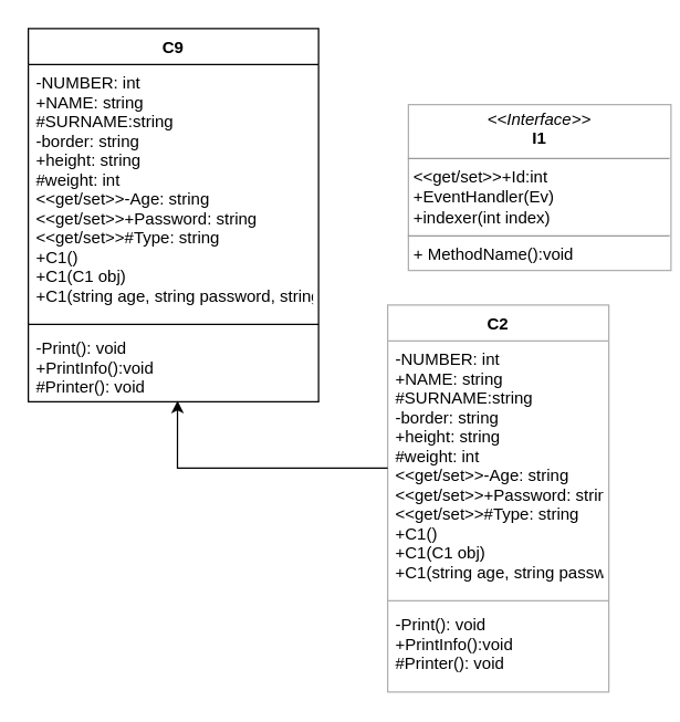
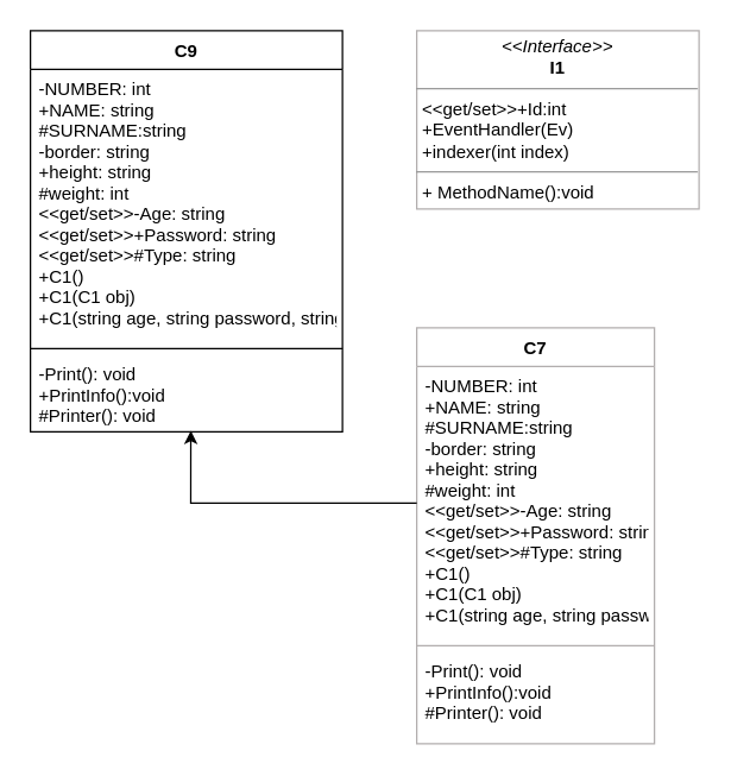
- <mxCell id="6" value="&lt;p style=&quot;margin:0px;margin-top:4px;text-align:center;&quot;&gt;&lt;i&gt;&amp;lt;&amp;lt;Interface&amp;gt;&amp;gt;&lt;/i&gt;&lt;br&gt;&lt;b&gt;I1&lt;/b&gt;&lt;/p&gt;&lt;hr size=&quot;1&quot;&gt;&lt;p style=&quot;margin:0px;margin-left:4px;&quot;&gt;&amp;lt;&amp;lt;get/set&amp;gt;&amp;gt;+Id:int&lt;br&gt;+EventHandler(Ev)&lt;/p&gt;&lt;p style=&quot;margin:0px;margin-left:4px;&quot;&gt;+indexer(int index)&lt;/p&gt;&lt;hr size=&quot;1&quot;&gt;&lt;p style=&quot;margin:0px;margin-left:4px;&quot;&gt;+ MethodName():void&lt;/p&gt;" style="verticalAlign=top;align=left;overflow=fill;fontSize=12;fontFamily=Helvetica;html=1;strokeColor=#b2aeae;" vertex="1" parent="1"><mxGeometry x="295" y="75" width="190" height="120" as="geometry" /></mxCell>
+ <mxCell id="6" value="&lt;p style=&quot;margin:0px;margin-top:4px;text-align:center;&quot;&gt;&lt;i&gt;&amp;lt;&amp;lt;Interface&amp;gt;&amp;gt;&lt;/i&gt;&lt;br&gt;&lt;b&gt;I1&lt;/b&gt;&lt;/p&gt;&lt;hr size=&quot;1&quot;&gt;&lt;p style=&quot;margin:0px;margin-left:4px;&quot;&gt;&amp;lt;&amp;lt;get/set&amp;gt;&amp;gt;+Id:int&lt;br&gt;+EventHandler(Ev)&lt;/p&gt;&lt;p style=&quot;margin:0px;margin-left:4px;&quot;&gt;+indexer(int index)&lt;/p&gt;&lt;hr size=&quot;1&quot;&gt;&lt;p style=&quot;margin:0px;margin-left:4px;&quot;&gt;+ MethodName():void&lt;/p&gt;" style="verticalAlign=top;align=left;overflow=fill;fontSize=12;fontFamily=Helvetica;html=1;strokeColor=#b2aeae;" vertex="1" parent="1"><mxGeometry x="280" y="20" width="190" height="120" as="geometry" /></mxCell>
- <mxCell id="7" value="C2&#10;" style="swimlane;fontStyle=1;align=center;verticalAlign=top;childLayout=stackLayout;horizontal=1;startSize=26;horizontalStack=0;resizeParent=1;resizeParentMax=0;resizeLast=0;collapsible=1;marginBottom=0;strokeColor=#b2aeae;" vertex="1" parent="1"><mxGeometry x="280" y="220" width="160" height="280" as="geometry" /></mxCell>
+ <mxCell id="7" value="C7&#10;" style="swimlane;fontStyle=1;align=center;verticalAlign=top;childLayout=stackLayout;horizontal=1;startSize=26;horizontalStack=0;resizeParent=1;resizeParentMax=0;resizeLast=0;collapsible=1;marginBottom=0;strokeColor=#b2aeae;" vertex="1" parent="1"><mxGeometry x="280" y="220" width="160" height="280" as="geometry" /></mxCell>
